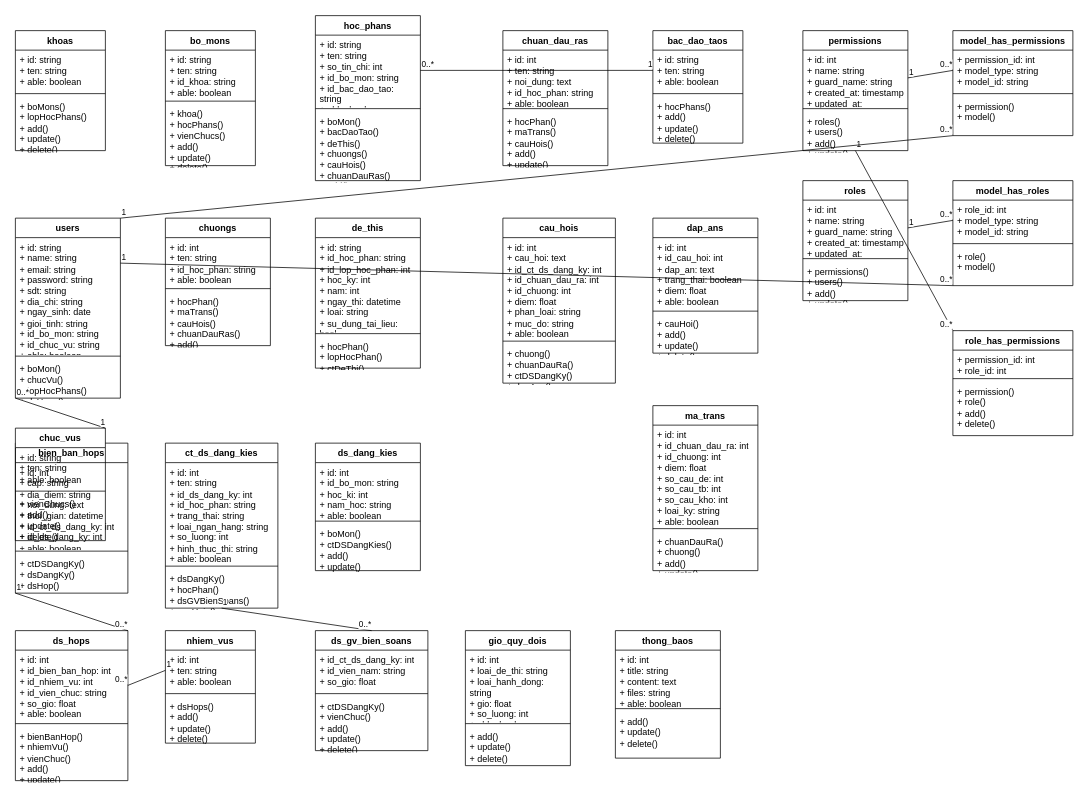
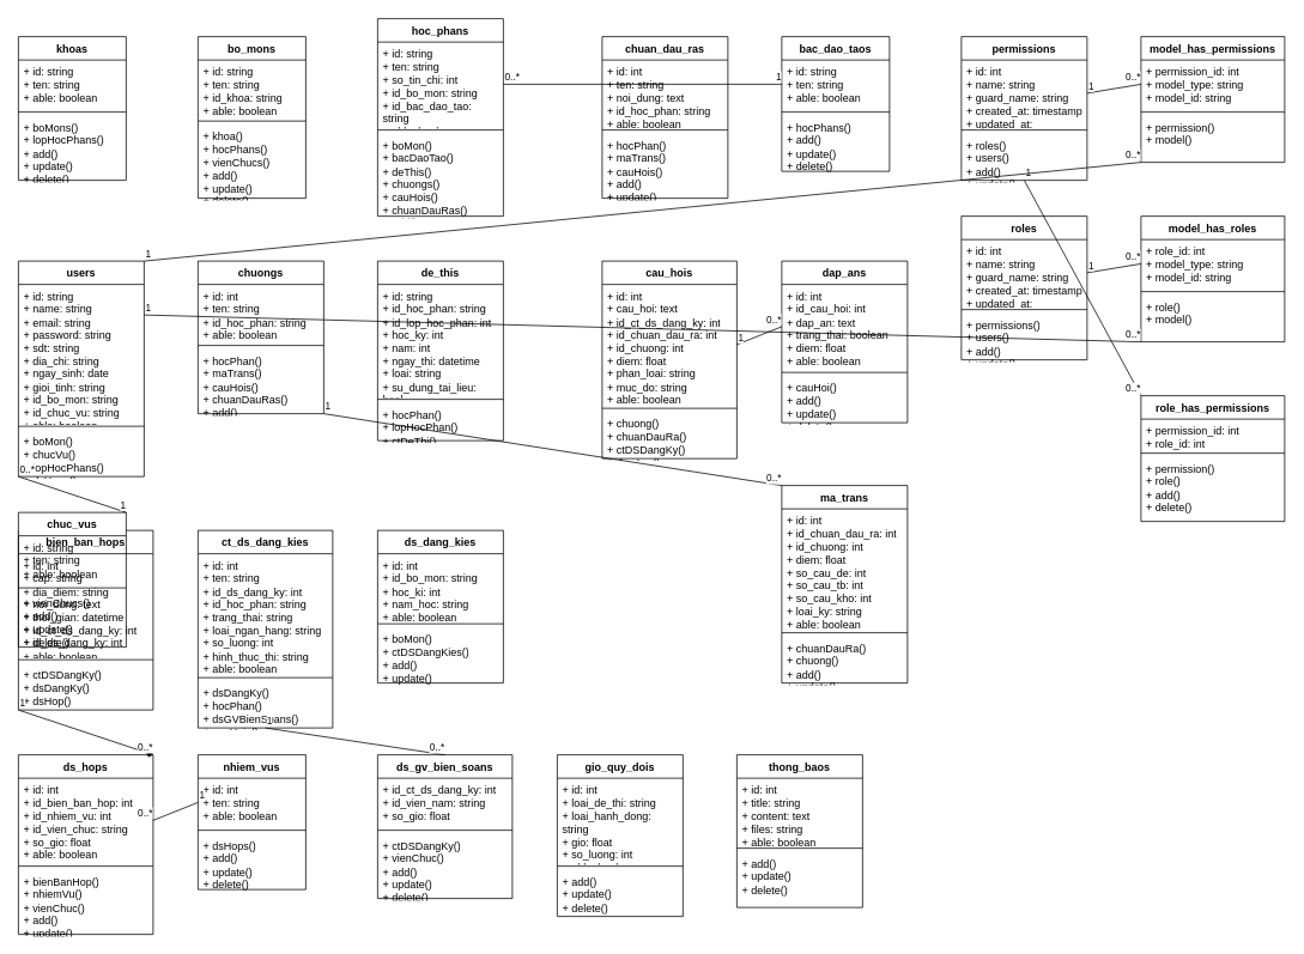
+ <mxCell id="88" value="" style="endArrow=none;html=1;rounded=0;exitX=1;exitY=0.5;exitDx=0;exitDy=0;entryX=0;entryY=0.5;entryDx=0;entryDy=0;" edge="1" parent="1" source="19" target="55"><mxGeometry relative="1" as="geometry" /></mxCell>
+ <mxCell id="89" value="1" style="edgeLabel;resizable=0;html=1;align=left;verticalAlign=bottom;" connectable="0" vertex="1" parent="88"><mxGeometry x="-1" relative="1" as="geometry" /></mxCell>
+ <mxCell id="90" value="0..*" style="edgeLabel;resizable=0;html=1;align=right;verticalAlign=bottom;" connectable="0" vertex="1" parent="88"><mxGeometry x="1" relative="1" as="geometry" /></mxCell>
+ <mxCell id="100" value="" style="endArrow=none;html=1;rounded=0;exitX=1;exitY=1;exitDx=0;exitDy=0;entryX=0;entryY=0;entryDx=0;entryDy=0;" edge="1" parent="1" source="26" target="70"><mxGeometry relative="1" as="geometry" /></mxCell>
+ <mxCell id="101" value="1" style="edgeLabel;resizable=0;html=1;align=left;verticalAlign=bottom;" connectable="0" vertex="1" parent="100"><mxGeometry x="-1" relative="1" as="geometry" /></mxCell>
+ <mxCell id="102" value="0..*" style="edgeLabel;resizable=0;html=1;align=right;verticalAlign=bottom;" connectable="0" vertex="1" parent="100"><mxGeometry x="1" relative="1" as="geometry" /></mxCell>
- <mxCell id="91" value="" style="endArrow=none;html=1;rounded=0;exitX=0;exitY=1;exitDx=0;exitDy=0;entryX=1;entryY=0;entryDx=0;entryDy=0;" edge="1" parent="1" source="34" target="66"><mxGeometry relative="1" as="geometry" /></mxCell>
+ <mxCell id="91" value="" style="endArrow=diamond;html=1;rounded=0;exitX=0;exitY=1;exitDx=0;exitDy=0;entryX=1;entryY=0;entryDx=0;entryDy=0;" edge="1" parent="1" source="34" target="66"><mxGeometry relative="1" as="geometry" /></mxCell>
